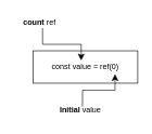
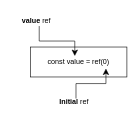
- <mxCell id="7" value="&lt;b&gt;count&lt;/b&gt; ref" style="text;html=1;strokeColor=none;fillColor=none;align=center;verticalAlign=middle;whiteSpace=wrap;rounded=0;" parent="1" vertex="1"><mxGeometry x="20" y="20" width="80" height="30" as="geometry" /></mxCell>
+ <mxCell id="7" value="&lt;b&gt;value&lt;/b&gt; ref" style="text;html=1;strokeColor=none;fillColor=none;align=center;verticalAlign=middle;whiteSpace=wrap;rounded=0;" parent="1" vertex="1"><mxGeometry x="20" y="20" width="80" height="30" as="geometry" /></mxCell>
- <mxCell id="5" value="&lt;b&gt;Initial&lt;/b&gt; value" style="text;html=1;strokeColor=none;fillColor=none;align=center;verticalAlign=middle;whiteSpace=wrap;rounded=0;" parent="1" vertex="1"><mxGeometry x="83" y="155" width="80" height="30" as="geometry" /></mxCell>
+ <mxCell id="5" value="&lt;b&gt;Initial&lt;/b&gt; ref" style="text;html=1;strokeColor=none;fillColor=none;align=center;verticalAlign=middle;whiteSpace=wrap;rounded=0;" parent="1" vertex="1"><mxGeometry x="83" y="155" width="80" height="30" as="geometry" /></mxCell>
